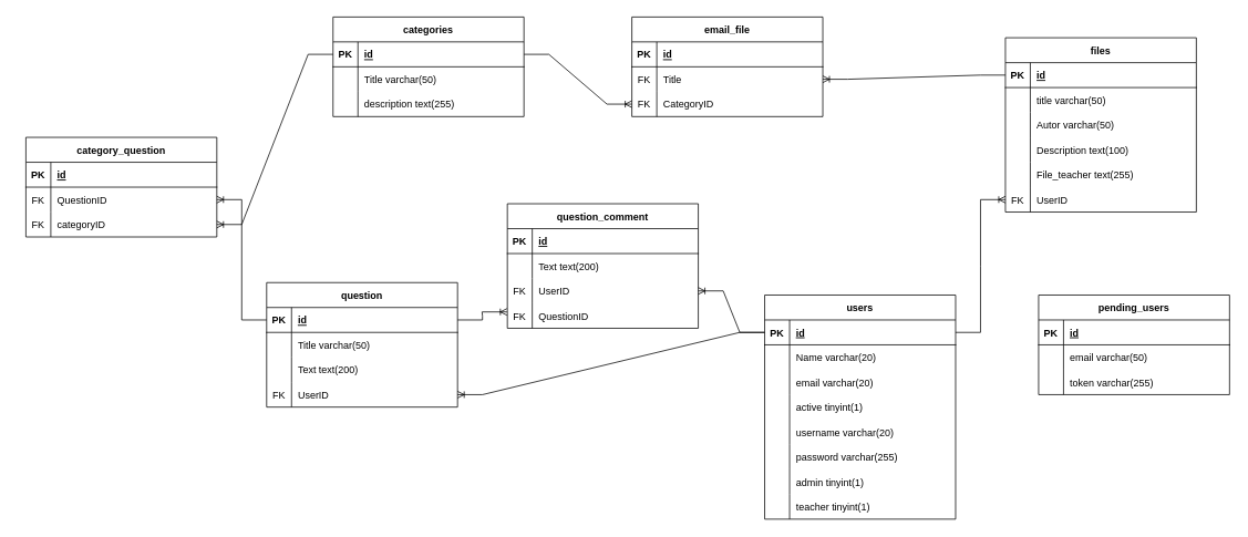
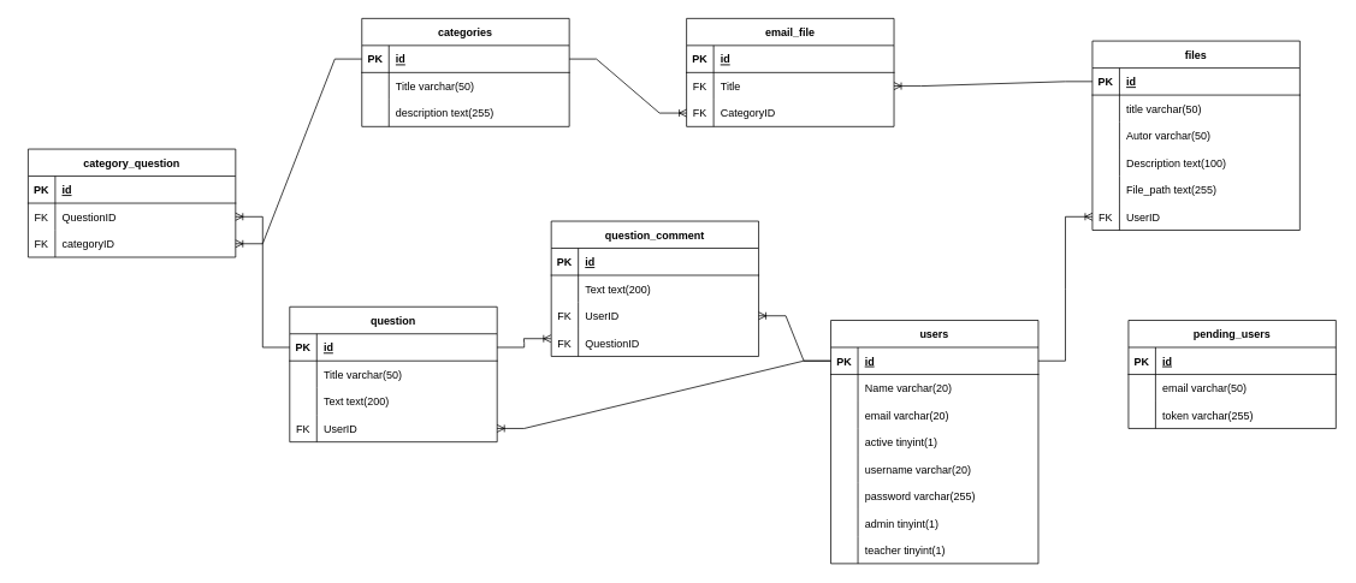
- <mxCell id="74" value="File_teacher text(255)" style="shape=partialRectangle;connectable=0;fillColor=none;top=0;left=0;bottom=0;right=0;align=left;spacingLeft=6;overflow=hidden;" parent="72" vertex="1"><mxGeometry x="30" width="200" height="30" as="geometry"><mxRectangle width="200" height="30" as="alternateBounds" /></mxGeometry></mxCell>
+ <mxCell id="74" value="File_path text(255)" style="shape=partialRectangle;connectable=0;fillColor=none;top=0;left=0;bottom=0;right=0;align=left;spacingLeft=6;overflow=hidden;" parent="72" vertex="1"><mxGeometry x="30" width="200" height="30" as="geometry"><mxRectangle width="200" height="30" as="alternateBounds" /></mxGeometry></mxCell>
